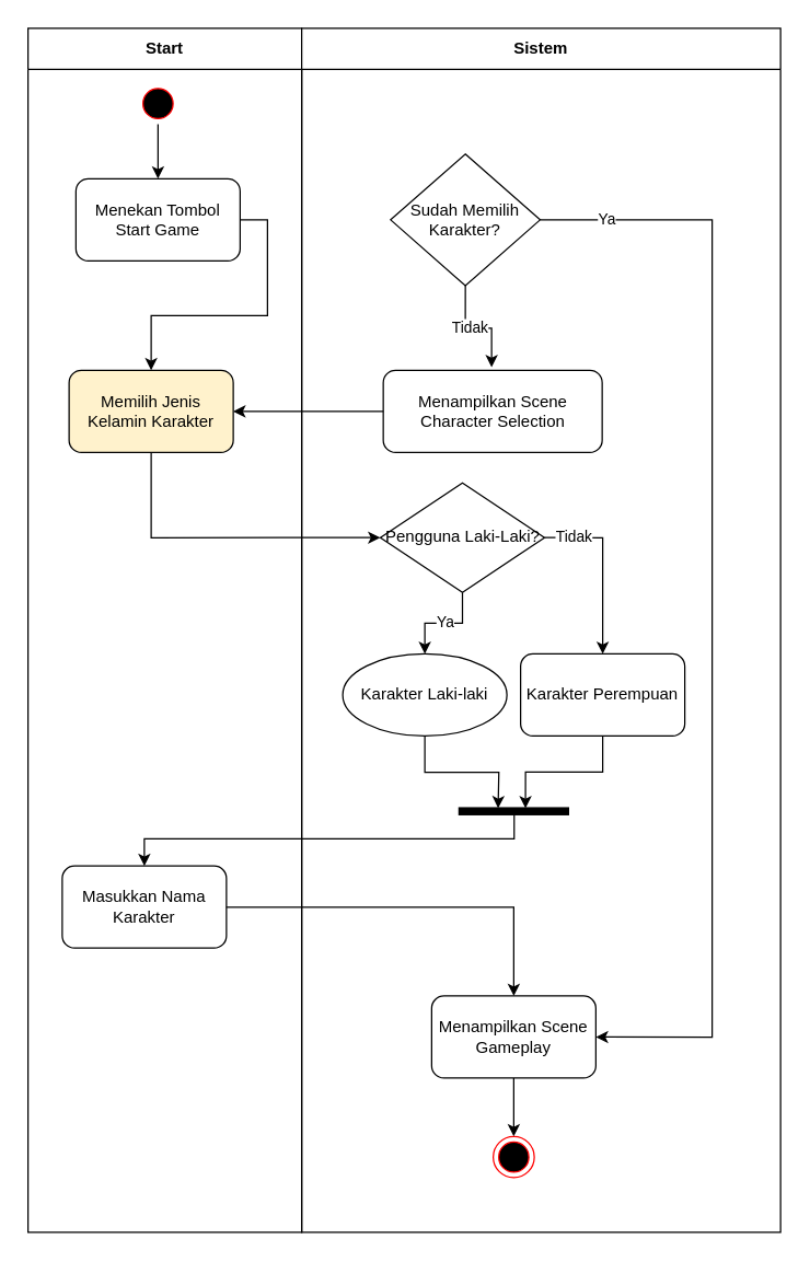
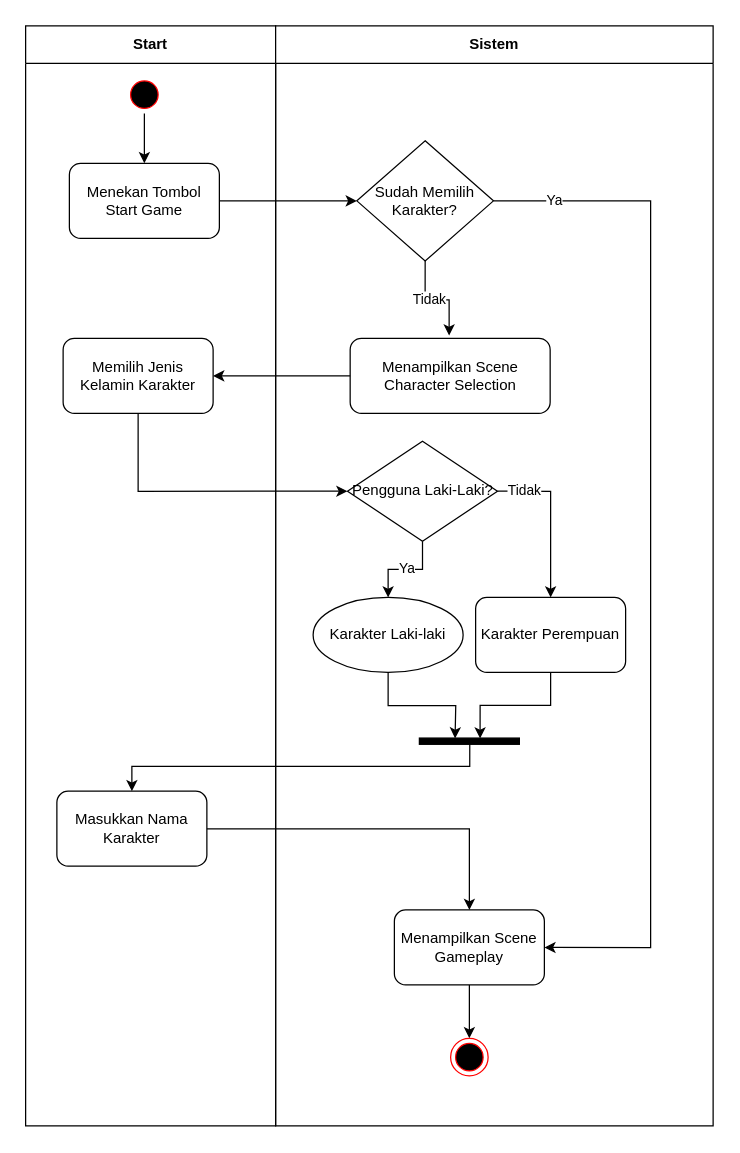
- <mxCell id="30" value="" style="edgeStyle=orthogonalEdgeStyle;rounded=0;orthogonalLoop=1;jettySize=auto;html=1;exitX=1;exitY=0.5;exitDx=0;exitDy=0;" edge="1" parent="1" source="5" target="6"><mxGeometry relative="1" as="geometry"><mxPoint x="165" y="182.279" as="sourcePoint" /><mxPoint x="250" y="192.25" as="targetPoint" /></mxGeometry></mxCell>
+ <mxCell id="30" value="" style="edgeStyle=orthogonalEdgeStyle;rounded=0;orthogonalLoop=1;jettySize=auto;html=1;exitX=1;exitY=0.5;exitDx=0;exitDy=0;entryX=0;entryY=0.5;entryDx=0;entryDy=0;" edge="1" parent="1" source="5" target="11"><mxGeometry relative="1" as="geometry"><mxPoint x="165" y="182.279" as="sourcePoint" /><mxPoint x="250" y="192.25" as="targetPoint" /></mxGeometry></mxCell>
- <mxCell id="6" value="Memilih Jenis Kelamin Karakter" style="whiteSpace=wrap;html=1;rounded=1;fillColor=#fff2cc;" vertex="1" parent="2"><mxGeometry x="30" y="250" width="120" height="60" as="geometry" /></mxCell>
+ <mxCell id="6" value="Memilih Jenis Kelamin Karakter" style="whiteSpace=wrap;html=1;rounded=1;" vertex="1" parent="2"><mxGeometry x="30" y="250" width="120" height="60" as="geometry" /></mxCell>
